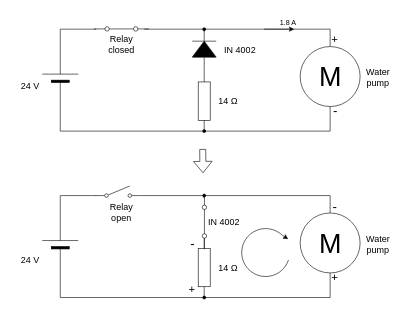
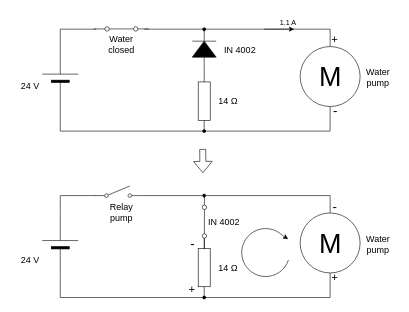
- <mxCell id="24" value="&lt;font style=&quot;font-size: 12px;&quot;&gt;1.8 A&lt;/font&gt;" style="text;html=1;strokeColor=none;fillColor=none;align=center;verticalAlign=middle;whiteSpace=wrap;rounded=0;fontSize=15;" vertex="1" parent="1"><mxGeometry x="450" y="20.5" width="60" height="30" as="geometry" /></mxCell>
+ <mxCell id="24" value="&lt;font style=&quot;font-size: 12px;&quot;&gt;1.1 A&lt;/font&gt;" style="text;html=1;strokeColor=none;fillColor=none;align=center;verticalAlign=middle;whiteSpace=wrap;rounded=0;fontSize=15;" vertex="1" parent="1"><mxGeometry x="450" y="20.5" width="60" height="30" as="geometry" /></mxCell>
- <mxCell id="51" value="Relay closed" style="text;html=1;strokeColor=none;fillColor=none;align=center;verticalAlign=middle;whiteSpace=wrap;rounded=0;fontSize=15;" vertex="1" parent="1"><mxGeometry x="171.94" y="58" width="60" height="30" as="geometry" /></mxCell>
+ <mxCell id="51" value="Water closed" style="text;html=1;strokeColor=none;fillColor=none;align=center;verticalAlign=middle;whiteSpace=wrap;rounded=0;fontSize=15;" vertex="1" parent="1"><mxGeometry x="171.94" y="58" width="60" height="30" as="geometry" /></mxCell>
- <mxCell id="52" value="Relay&lt;br&gt;open" style="text;html=1;strokeColor=none;fillColor=none;align=center;verticalAlign=middle;whiteSpace=wrap;rounded=0;fontSize=15;" vertex="1" parent="1"><mxGeometry x="171.94" y="338" width="60" height="30" as="geometry" /></mxCell>
+ <mxCell id="52" value="Relay&lt;br&gt;pump" style="text;html=1;strokeColor=none;fillColor=none;align=center;verticalAlign=middle;whiteSpace=wrap;rounded=0;fontSize=15;" vertex="1" parent="1"><mxGeometry x="171.94" y="338" width="60" height="30" as="geometry" /></mxCell>
